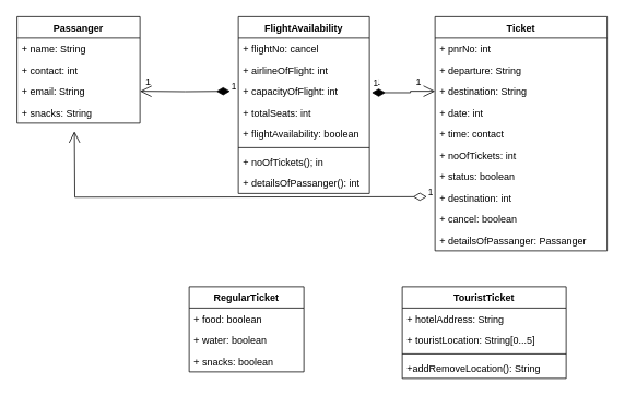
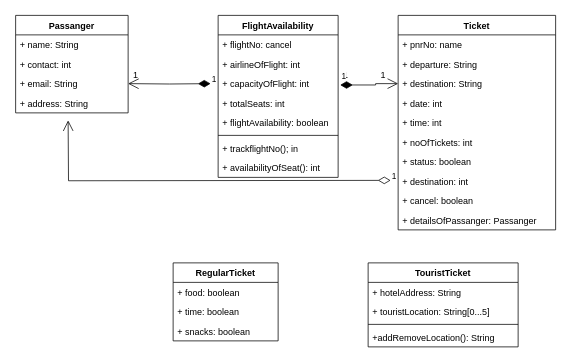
- <mxCell id="17" value="+ pnrNo: int" style="text;strokeColor=none;fillColor=none;align=left;verticalAlign=top;spacingLeft=4;spacingRight=4;overflow=hidden;rotatable=0;points=[[0,0.5],[1,0.5]];portConstraint=eastwest;labelBackgroundColor=default;" vertex="1" parent="16"><mxGeometry y="26" width="210" height="26" as="geometry" /></mxCell>
+ <mxCell id="17" value="+ pnrNo: name" style="text;strokeColor=none;fillColor=none;align=left;verticalAlign=top;spacingLeft=4;spacingRight=4;overflow=hidden;rotatable=0;points=[[0,0.5],[1,0.5]];portConstraint=eastwest;labelBackgroundColor=default;" vertex="1" parent="16"><mxGeometry y="26" width="210" height="26" as="geometry" /></mxCell>
- <mxCell id="6" value="+ snacks: String" style="text;strokeColor=none;fillColor=none;align=left;verticalAlign=top;spacingLeft=4;spacingRight=4;overflow=hidden;rotatable=0;points=[[0,0.5],[1,0.5]];portConstraint=eastwest;labelBackgroundColor=default;" vertex="1" parent="2"><mxGeometry y="104" width="150" height="26" as="geometry" /></mxCell>
+ <mxCell id="6" value="+ address: String" style="text;strokeColor=none;fillColor=none;align=left;verticalAlign=top;spacingLeft=4;spacingRight=4;overflow=hidden;rotatable=0;points=[[0,0.5],[1,0.5]];portConstraint=eastwest;labelBackgroundColor=default;" vertex="1" parent="2"><mxGeometry y="104" width="150" height="26" as="geometry" /></mxCell>
- <mxCell id="21" value="+ time: contact" style="text;strokeColor=none;fillColor=none;align=left;verticalAlign=top;spacingLeft=4;spacingRight=4;overflow=hidden;rotatable=0;points=[[0,0.5],[1,0.5]];portConstraint=eastwest;labelBackgroundColor=default;" vertex="1" parent="16"><mxGeometry y="130" width="210" height="26" as="geometry" /></mxCell>
+ <mxCell id="21" value="+ time: int" style="text;strokeColor=none;fillColor=none;align=left;verticalAlign=top;spacingLeft=4;spacingRight=4;overflow=hidden;rotatable=0;points=[[0,0.5],[1,0.5]];portConstraint=eastwest;labelBackgroundColor=default;" vertex="1" parent="16"><mxGeometry y="130" width="210" height="26" as="geometry" /></mxCell>
- <mxCell id="14" value="+ noOfTickets(); in" style="text;strokeColor=none;fillColor=none;align=left;verticalAlign=top;spacingLeft=4;spacingRight=4;overflow=hidden;rotatable=0;points=[[0,0.5],[1,0.5]];portConstraint=eastwest;labelBackgroundColor=default;" vertex="1" parent="7"><mxGeometry y="164" width="160" height="26" as="geometry" /></mxCell>
+ <mxCell id="14" value="+ trackflightNo(); in" style="text;strokeColor=none;fillColor=none;align=left;verticalAlign=top;spacingLeft=4;spacingRight=4;overflow=hidden;rotatable=0;points=[[0,0.5],[1,0.5]];portConstraint=eastwest;labelBackgroundColor=default;" vertex="1" parent="7"><mxGeometry y="164" width="160" height="26" as="geometry" /></mxCell>
- <mxCell id="15" value="+ detailsOfPassanger(): int" style="text;strokeColor=none;fillColor=none;align=left;verticalAlign=top;spacingLeft=4;spacingRight=4;overflow=hidden;rotatable=0;points=[[0,0.5],[1,0.5]];portConstraint=eastwest;labelBackgroundColor=default;" vertex="1" parent="7"><mxGeometry y="190" width="160" height="26" as="geometry" /></mxCell>
+ <mxCell id="15" value="+ availabilityOfSeat(): int" style="text;strokeColor=none;fillColor=none;align=left;verticalAlign=top;spacingLeft=4;spacingRight=4;overflow=hidden;rotatable=0;points=[[0,0.5],[1,0.5]];portConstraint=eastwest;labelBackgroundColor=default;" vertex="1" parent="7"><mxGeometry y="190" width="160" height="26" as="geometry" /></mxCell>
- <mxCell id="29" value="+ water: boolean" style="text;strokeColor=none;fillColor=none;align=left;verticalAlign=top;spacingLeft=4;spacingRight=4;overflow=hidden;rotatable=0;points=[[0,0.5],[1,0.5]];portConstraint=eastwest;labelBackgroundColor=default;" vertex="1" parent="27"><mxGeometry y="52" width="140" height="26" as="geometry" /></mxCell>
+ <mxCell id="29" value="+ time: boolean" style="text;strokeColor=none;fillColor=none;align=left;verticalAlign=top;spacingLeft=4;spacingRight=4;overflow=hidden;rotatable=0;points=[[0,0.5],[1,0.5]];portConstraint=eastwest;labelBackgroundColor=default;" vertex="1" parent="27"><mxGeometry y="52" width="140" height="26" as="geometry" /></mxCell>
